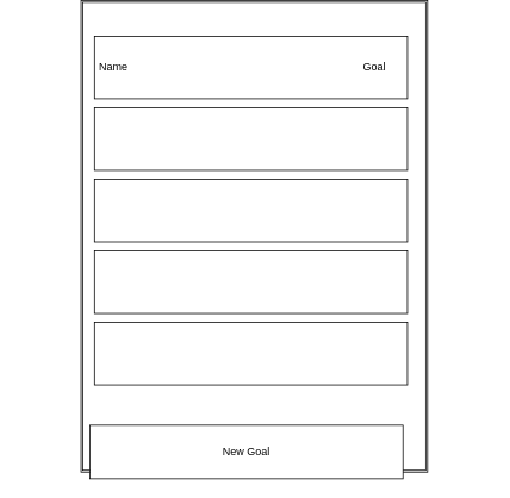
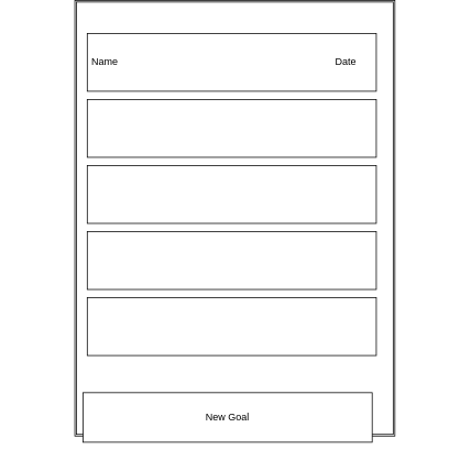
- <mxCell id="3" value="&amp;nbsp;Name&amp;nbsp; &amp;nbsp; &amp;nbsp; &amp;nbsp; &amp;nbsp; &amp;nbsp; &amp;nbsp; &amp;nbsp; &amp;nbsp; &amp;nbsp; &amp;nbsp; &amp;nbsp; &amp;nbsp; &amp;nbsp; &amp;nbsp; &amp;nbsp; &amp;nbsp; &amp;nbsp; &amp;nbsp; &amp;nbsp; &amp;nbsp; &amp;nbsp; &amp;nbsp; &amp;nbsp; &amp;nbsp; &amp;nbsp; &amp;nbsp; &amp;nbsp; &amp;nbsp; &amp;nbsp; &amp;nbsp; &amp;nbsp; &amp;nbsp; &amp;nbsp; &amp;nbsp; &amp;nbsp; &amp;nbsp; &amp;nbsp; &amp;nbsp; &amp;nbsp;Goal" style="rounded=0;whiteSpace=wrap;html=1;fillColor=#ffffff;align=left;" vertex="1" parent="1"><mxGeometry x="105" y="20" width="350" height="70" as="geometry" /></mxCell>
+ <mxCell id="3" value="&amp;nbsp;Name&amp;nbsp; &amp;nbsp; &amp;nbsp; &amp;nbsp; &amp;nbsp; &amp;nbsp; &amp;nbsp; &amp;nbsp; &amp;nbsp; &amp;nbsp; &amp;nbsp; &amp;nbsp; &amp;nbsp; &amp;nbsp; &amp;nbsp; &amp;nbsp; &amp;nbsp; &amp;nbsp; &amp;nbsp; &amp;nbsp; &amp;nbsp; &amp;nbsp; &amp;nbsp; &amp;nbsp; &amp;nbsp; &amp;nbsp; &amp;nbsp; &amp;nbsp; &amp;nbsp; &amp;nbsp; &amp;nbsp; &amp;nbsp; &amp;nbsp; &amp;nbsp; &amp;nbsp; &amp;nbsp; &amp;nbsp; &amp;nbsp; &amp;nbsp; &amp;nbsp;Date" style="rounded=0;whiteSpace=wrap;html=1;fillColor=#ffffff;align=left;" vertex="1" parent="1"><mxGeometry x="105" y="20" width="350" height="70" as="geometry" /></mxCell>
